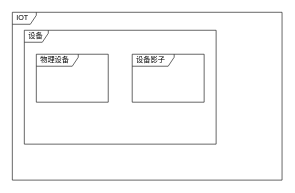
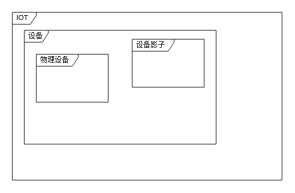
- <mxCell id="5" value="设备影子" style="shape=umlFrame;whiteSpace=wrap;html=1;width=70;height=20;boundedLbl=1;verticalAlign=middle;align=left;spacingLeft=5;" vertex="1" parent="1"><mxGeometry x="220" y="90" width="120" height="80" as="geometry" /></mxCell>
+ <mxCell id="5" value="设备影子" style="shape=umlFrame;whiteSpace=wrap;html=1;width=70;height=20;boundedLbl=1;verticalAlign=middle;align=left;spacingLeft=5;" vertex="1" parent="1"><mxGeometry x="220" y="65" width="120" height="80" as="geometry" /></mxCell>
